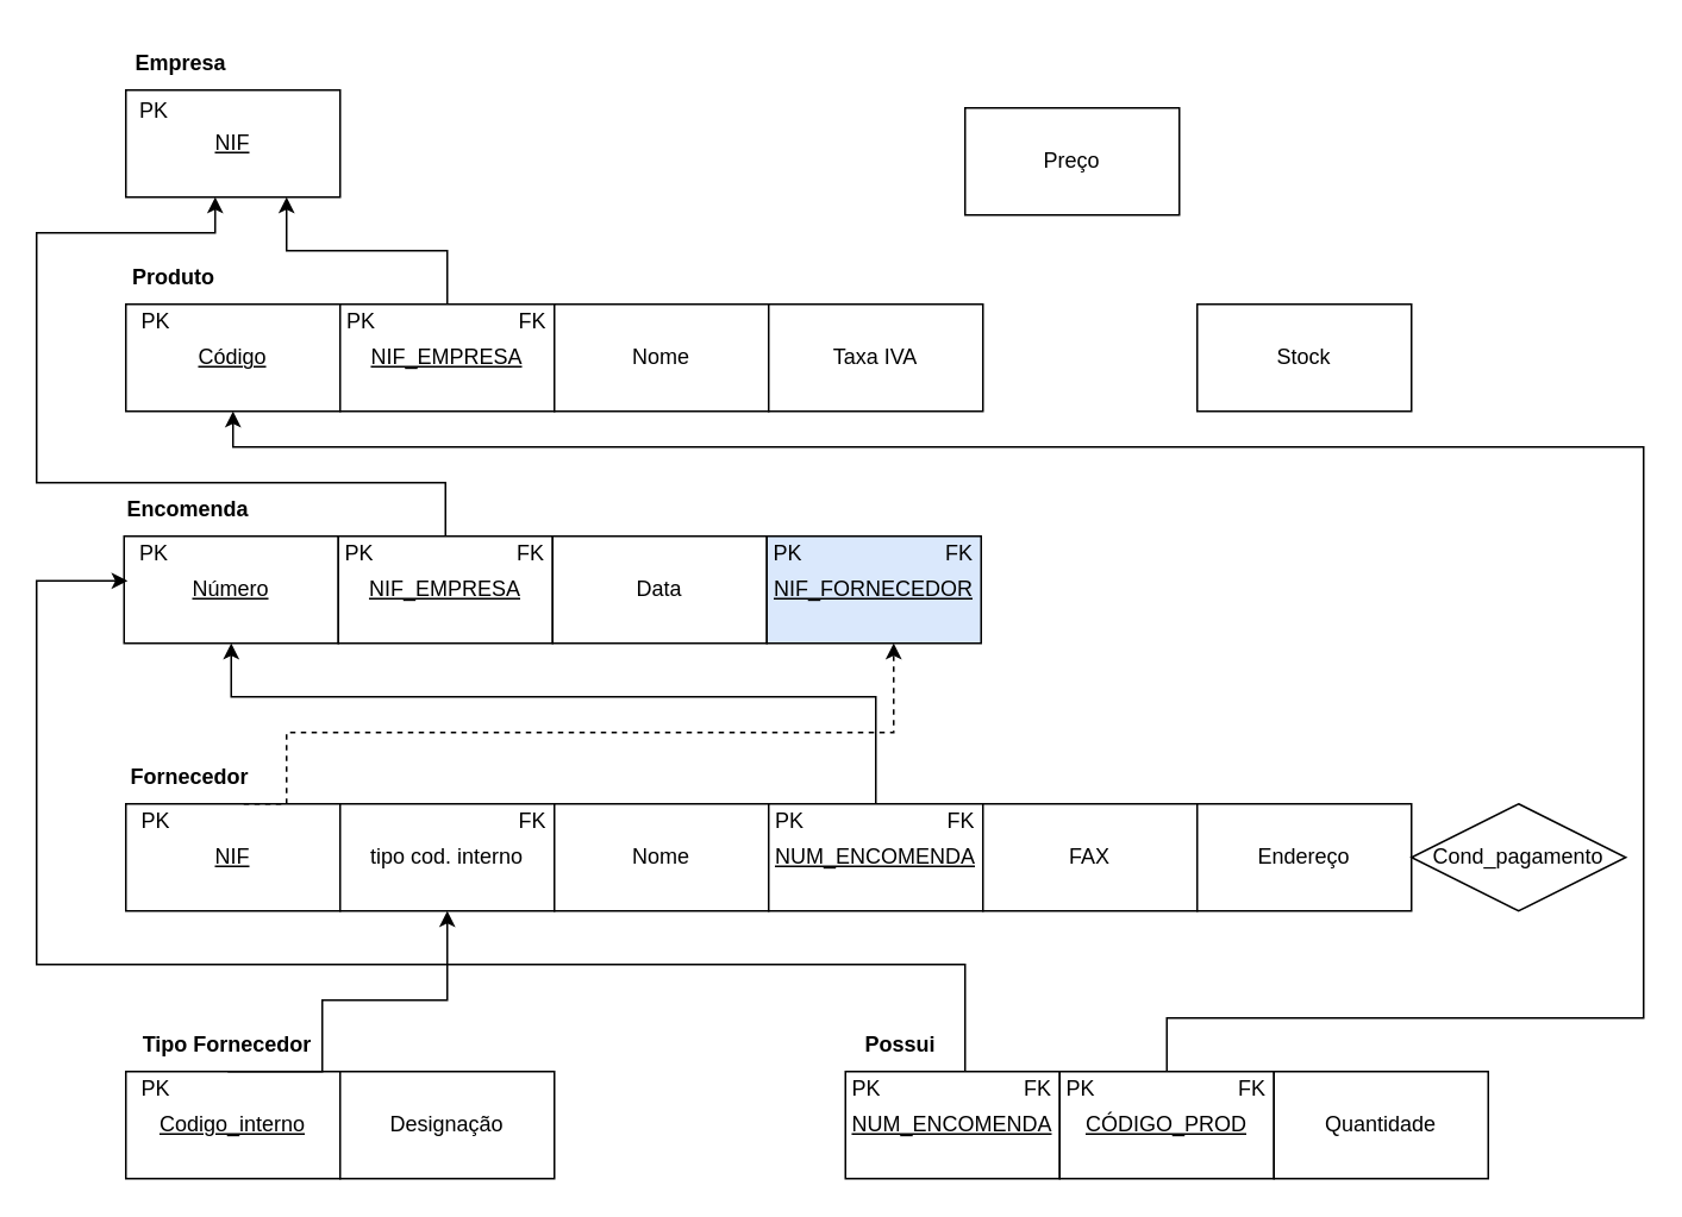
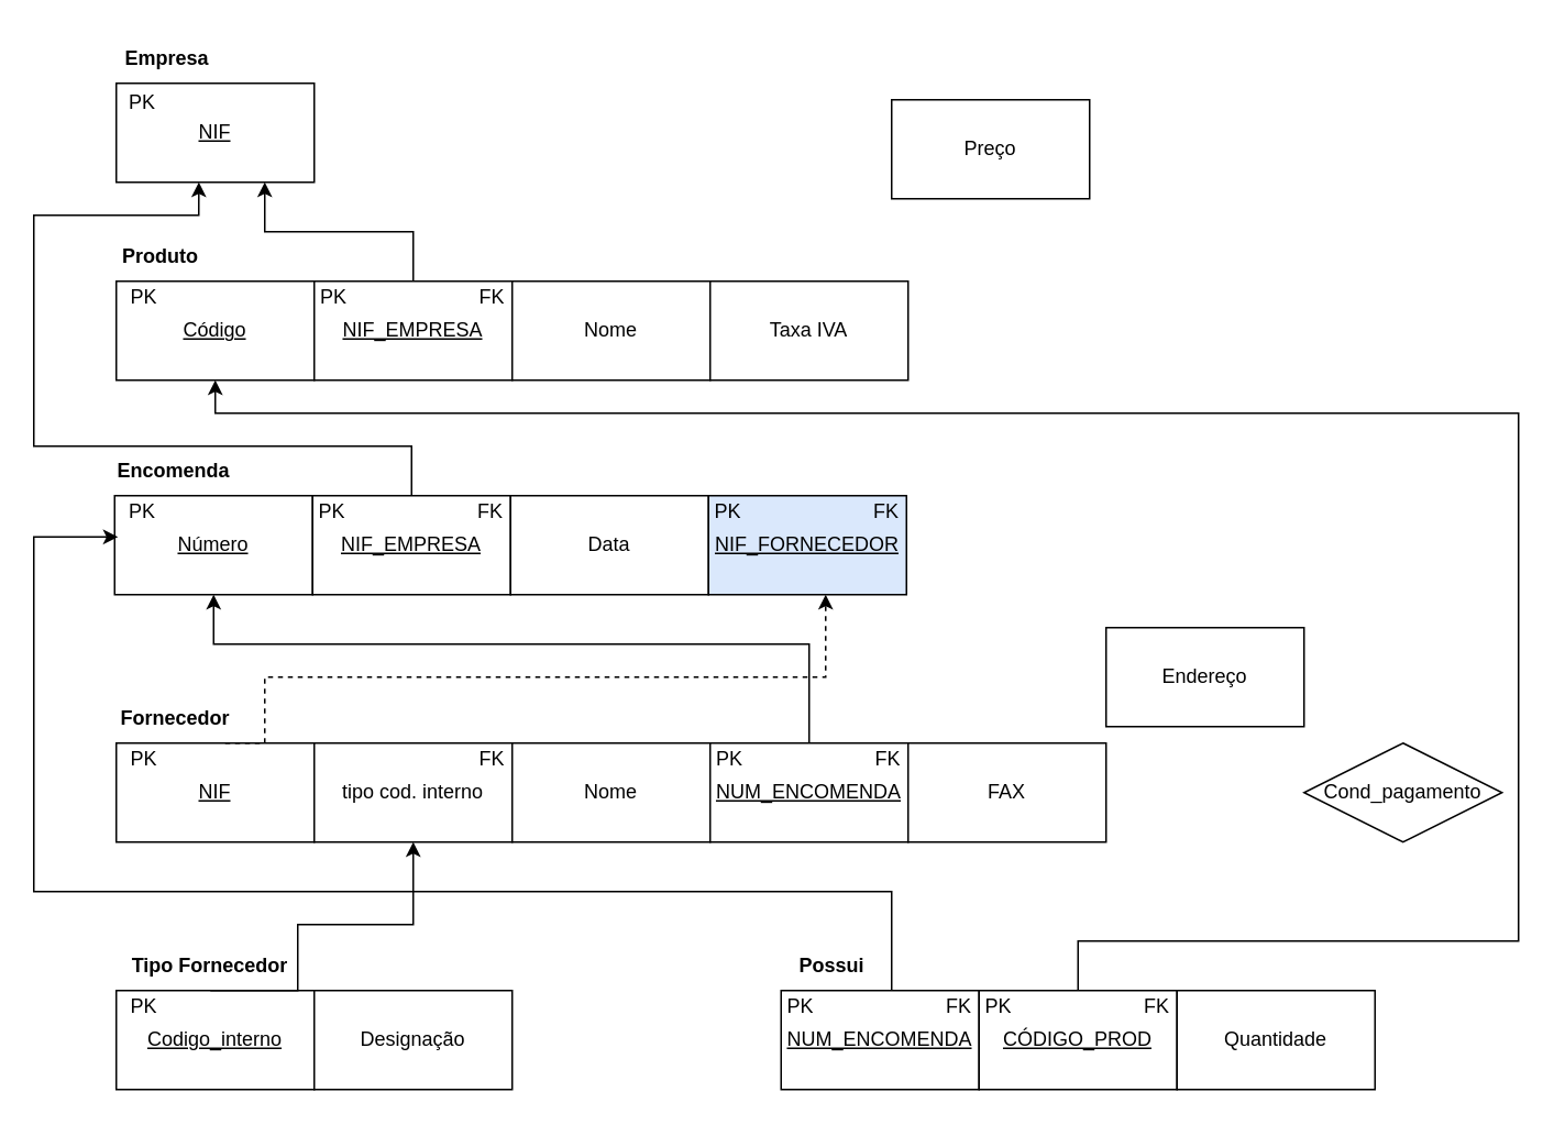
- <mxCell id="11" value="Stock" style="rounded=0;whiteSpace=wrap;html=1;fontStyle=0" vertex="1" parent="1"><mxGeometry x="670" y="170" width="120" height="60" as="geometry" /></mxCell>
- <mxCell id="39" value="Endereço" style="rounded=0;whiteSpace=wrap;html=1;" vertex="1" parent="1"><mxGeometry x="670" y="450" width="120" height="60" as="geometry" /></mxCell>
+ <mxCell id="39" value="Endereço" style="rounded=0;whiteSpace=wrap;html=1;" vertex="1" parent="1"><mxGeometry x="670" y="380" width="120" height="60" as="geometry" /></mxCell>
